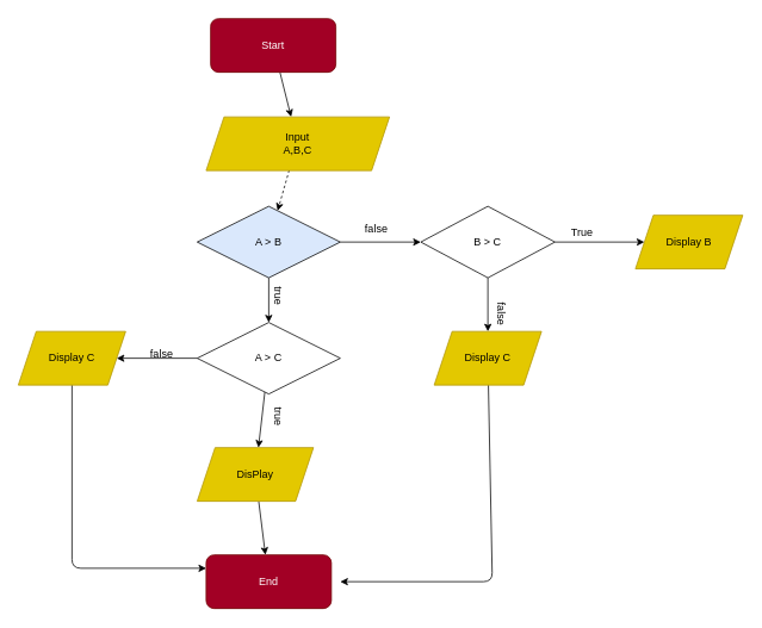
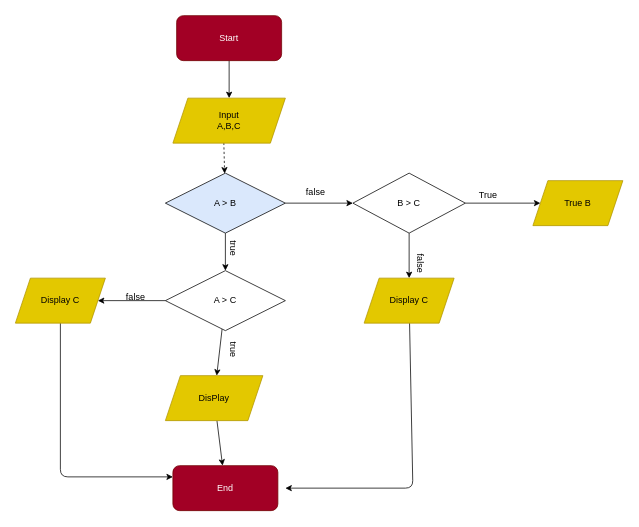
- <mxCell id="6" value="Input&lt;br&gt;A,B,C" style="shape=parallelogram;perimeter=parallelogramPerimeter;whiteSpace=wrap;html=1;fixedSize=1;fillColor=#e3c800;fontColor=#000000;strokeColor=#B09500;" parent="1" vertex="1"><mxGeometry x="230" y="130" width="205" height="60" as="geometry" /></mxCell>
+ <mxCell id="6" value="Input&lt;br&gt;A,B,C" style="shape=parallelogram;perimeter=parallelogramPerimeter;whiteSpace=wrap;html=1;fixedSize=1;fillColor=#e3c800;fontColor=#000000;strokeColor=#B09500;" parent="1" vertex="1"><mxGeometry x="230" y="130" width="150" height="60" as="geometry" /></mxCell>
- <mxCell id="25" value="Display B" style="shape=parallelogram;perimeter=parallelogramPerimeter;whiteSpace=wrap;html=1;fixedSize=1;fillColor=#e3c800;fontColor=#000000;strokeColor=#B09500;" vertex="1" parent="1"><mxGeometry x="710" y="240" width="120" height="60" as="geometry" /></mxCell>
+ <mxCell id="25" value="True B" style="shape=parallelogram;perimeter=parallelogramPerimeter;whiteSpace=wrap;html=1;fixedSize=1;fillColor=#e3c800;fontColor=#000000;strokeColor=#B09500;" vertex="1" parent="1"><mxGeometry x="710" y="240" width="120" height="60" as="geometry" /></mxCell>
